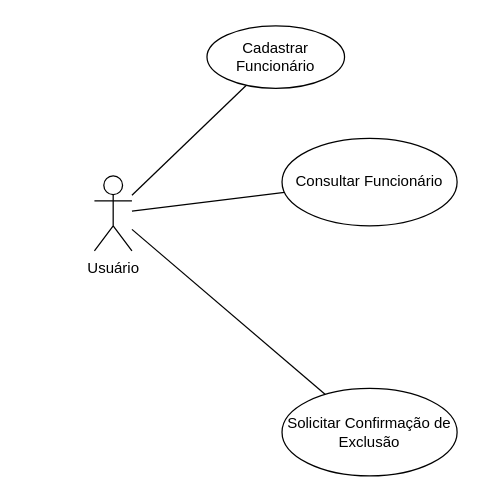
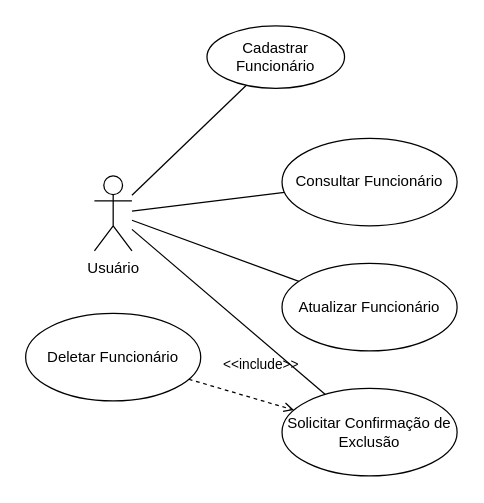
+ <mxCell id="5" style="rounded=0;orthogonalLoop=1;jettySize=auto;html=1;endArrow=none;endFill=0;" edge="1" parent="1" source="6" target="9"><mxGeometry relative="1" as="geometry" /></mxCell>
+ <mxCell id="9" value="Atualizar Funcionário" style="ellipse;whiteSpace=wrap;html=1;" vertex="1" parent="1"><mxGeometry x="225" y="210" width="140" height="70" as="geometry" /></mxCell>
+ <mxCell id="10" value="Deletar Funcionário" style="ellipse;whiteSpace=wrap;html=1;" vertex="1" parent="1"><mxGeometry x="20" y="250" width="140" height="70" as="geometry" /></mxCell>
+ <mxCell id="12" value="&amp;lt;&amp;lt;include&amp;gt;&amp;gt;" style="edgeStyle=none;html=1;endArrow=open;verticalAlign=bottom;dashed=1;labelBackgroundColor=none;rounded=0;" edge="1" parent="1" source="10" target="11"><mxGeometry x="0.243" y="19" width="160" relative="1" as="geometry"><mxPoint x="65" y="360" as="sourcePoint" /><mxPoint x="225" y="360" as="targetPoint" /><mxPoint as="offset" /></mxGeometry></mxCell>
